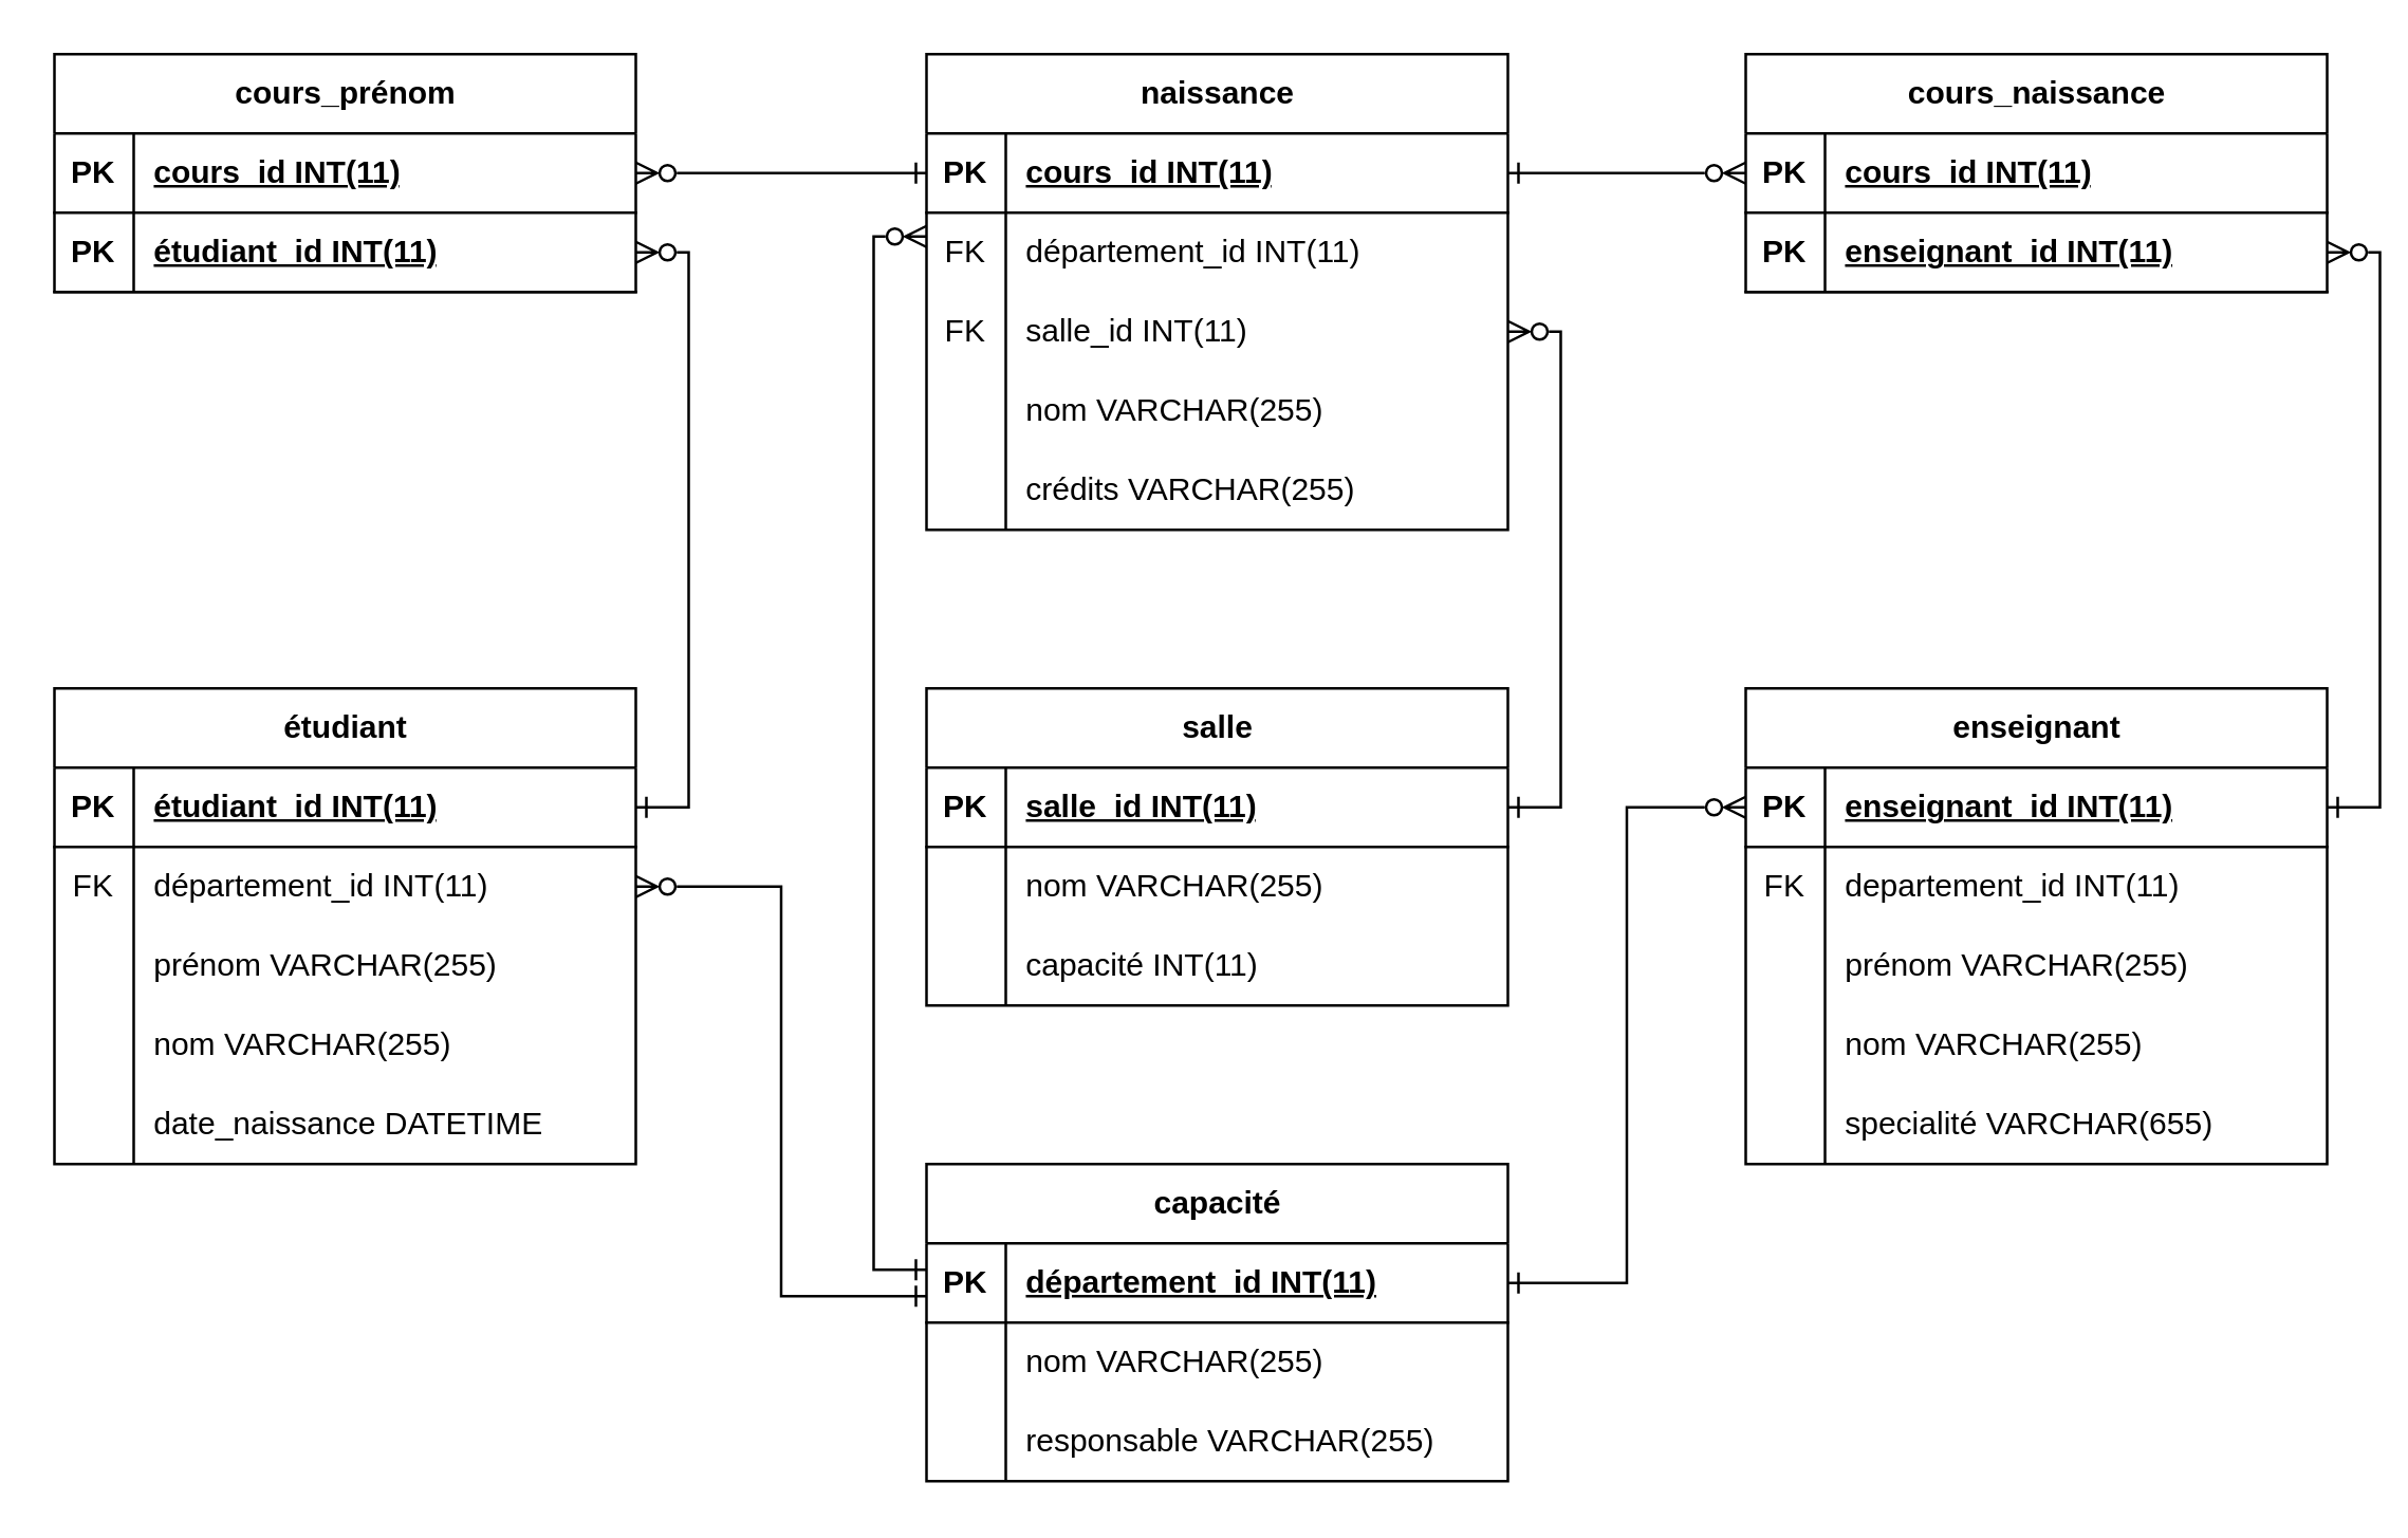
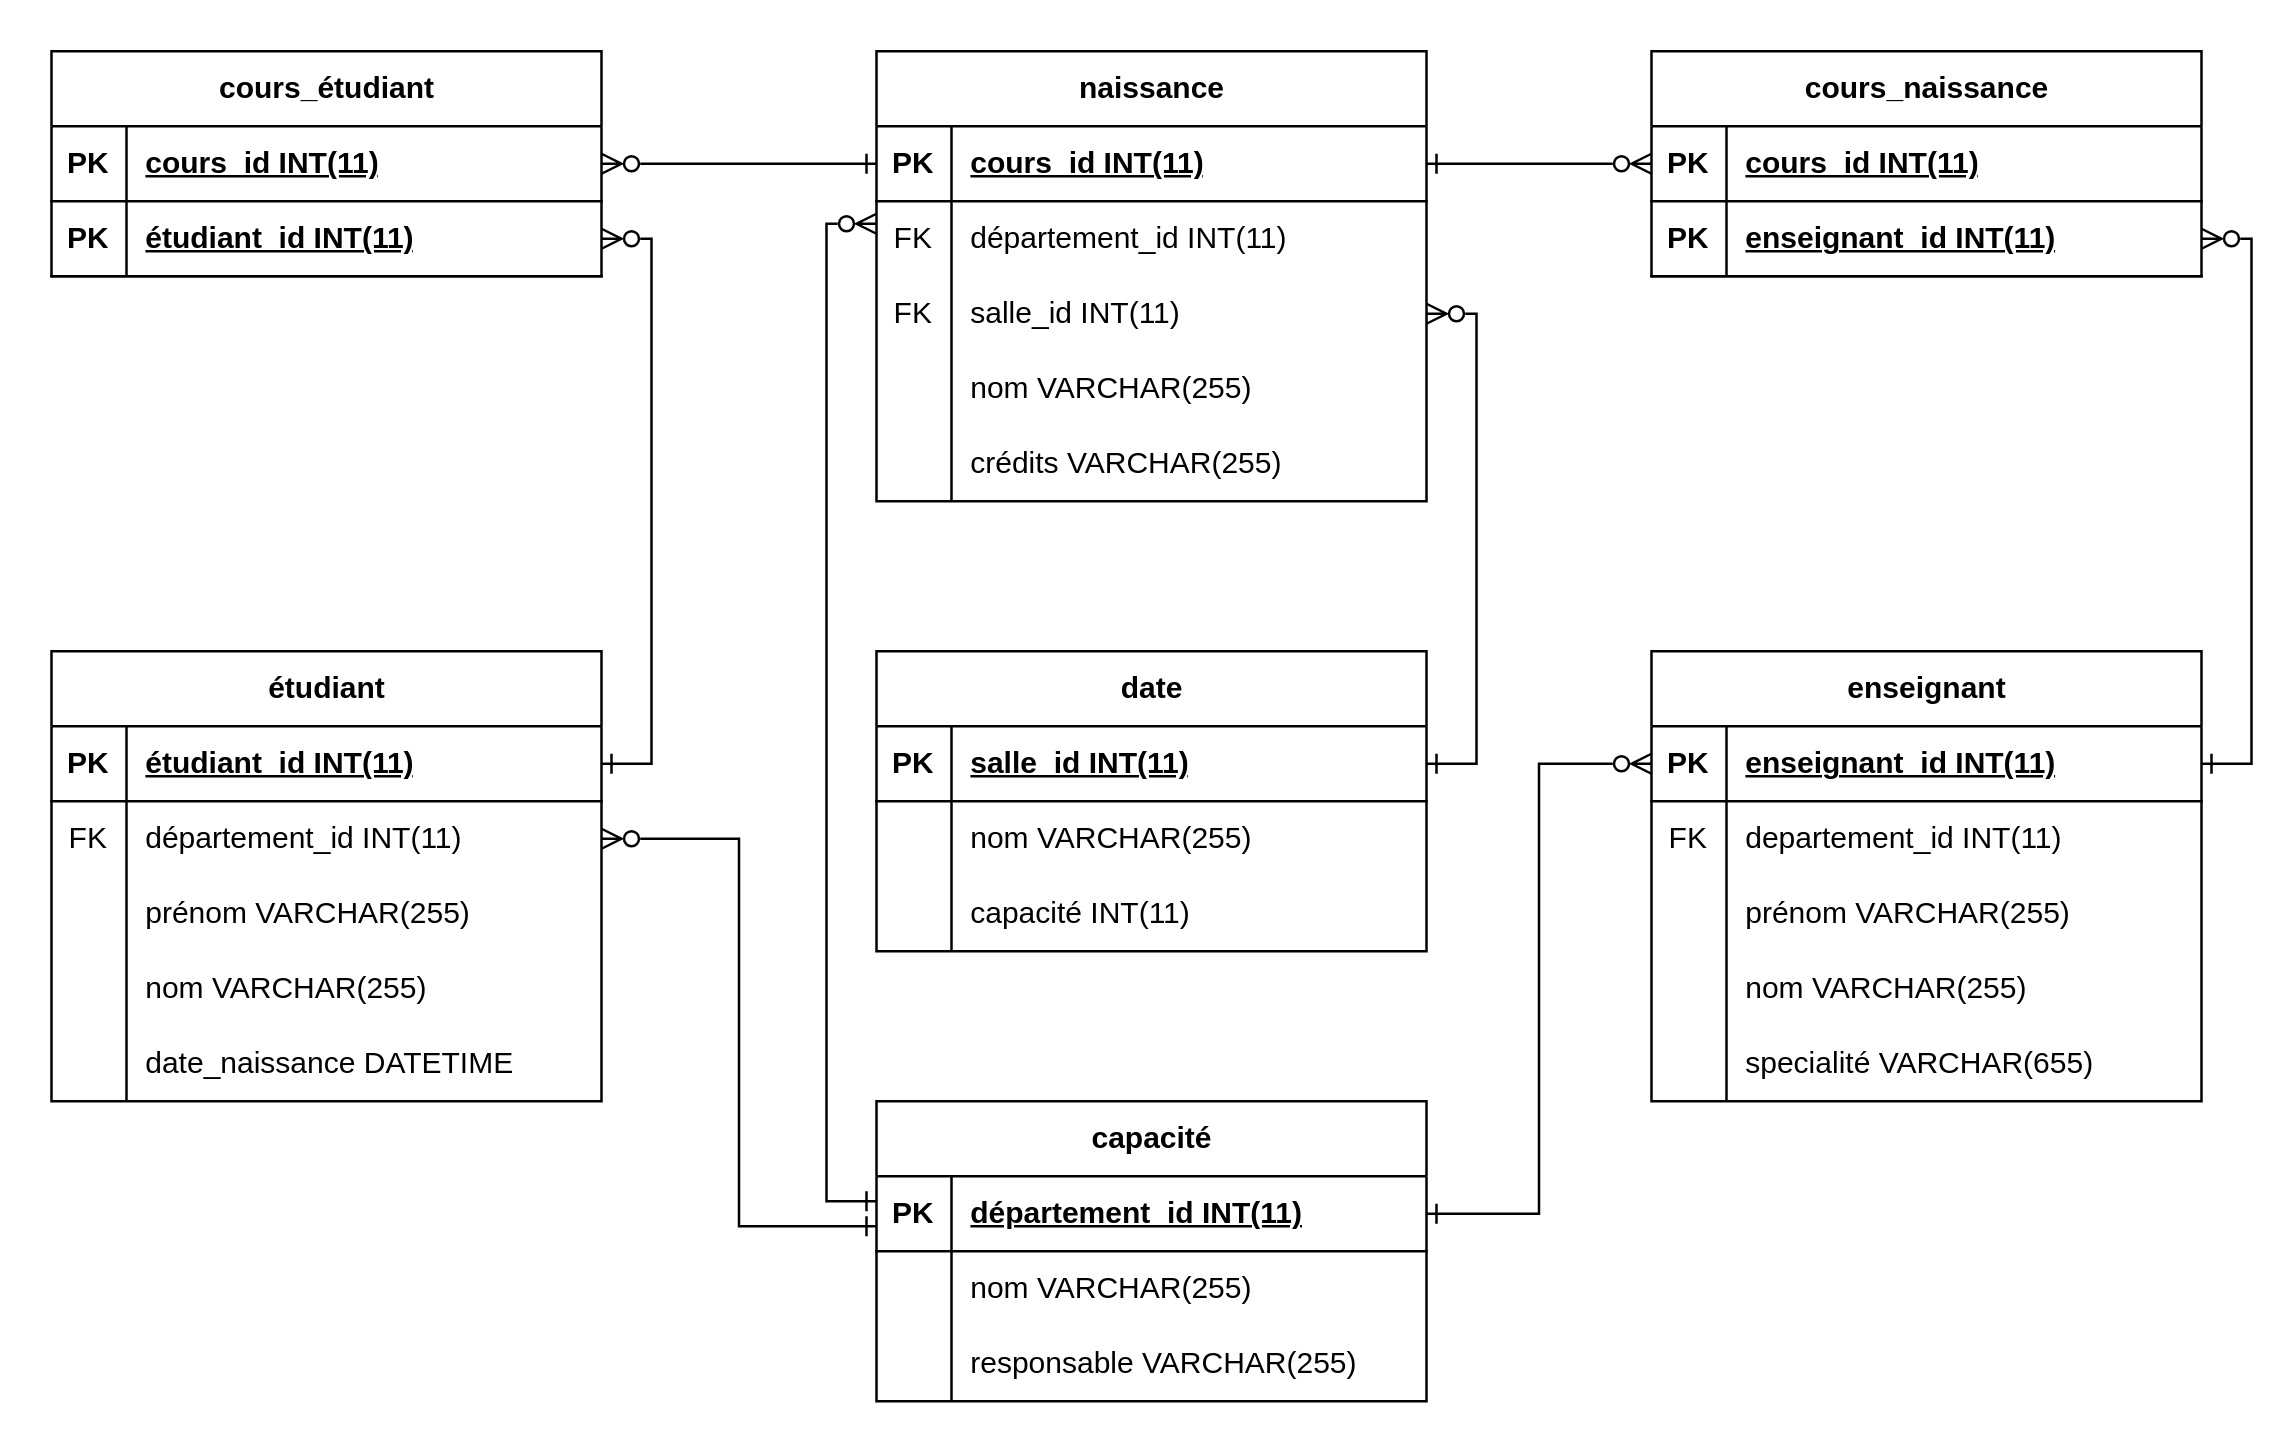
- <mxCell id="70" value="cours_prénom" style="shape=table;startSize=30;container=1;collapsible=1;childLayout=tableLayout;fixedRows=1;rowLines=0;fontStyle=1;align=center;resizeLast=1;html=1;" parent="1" vertex="1"><mxGeometry x="20" y="20" width="220" height="90" as="geometry"><mxRectangle x="70" y="-680" width="70" height="30" as="alternateBounds" /></mxGeometry></mxCell>
+ <mxCell id="70" value="cours_étudiant" style="shape=table;startSize=30;container=1;collapsible=1;childLayout=tableLayout;fixedRows=1;rowLines=0;fontStyle=1;align=center;resizeLast=1;html=1;" parent="1" vertex="1"><mxGeometry x="20" y="20" width="220" height="90" as="geometry"><mxRectangle x="70" y="-680" width="70" height="30" as="alternateBounds" /></mxGeometry></mxCell>
- <mxCell id="50" value="salle" style="shape=table;startSize=30;container=1;collapsible=1;childLayout=tableLayout;fixedRows=1;rowLines=0;fontStyle=1;align=center;resizeLast=1;html=1;" parent="1" vertex="1"><mxGeometry x="350" y="260" width="220" height="120" as="geometry"><mxRectangle x="70" y="-680" width="70" height="30" as="alternateBounds" /></mxGeometry></mxCell>
+ <mxCell id="50" value="date" style="shape=table;startSize=30;container=1;collapsible=1;childLayout=tableLayout;fixedRows=1;rowLines=0;fontStyle=1;align=center;resizeLast=1;html=1;" parent="1" vertex="1"><mxGeometry x="350" y="260" width="220" height="120" as="geometry"><mxRectangle x="70" y="-680" width="70" height="30" as="alternateBounds" /></mxGeometry></mxCell>
